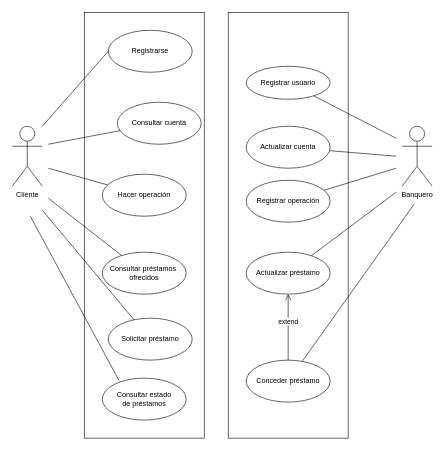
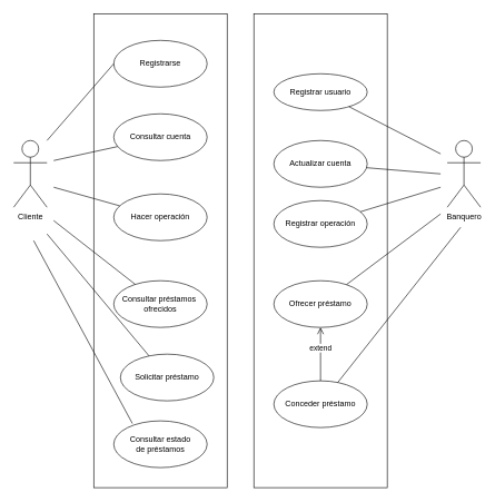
- <mxCell id="6" value="Registrarse" style="ellipse;whiteSpace=wrap;html=1;strokeColor=default;fillColor=none;" parent="1" vertex="1"><mxGeometry x="180" y="50" width="140" height="70" as="geometry" /></mxCell>
+ <mxCell id="6" value="Registrarse" style="ellipse;whiteSpace=wrap;html=1;strokeColor=default;fillColor=none;" parent="1" vertex="1"><mxGeometry x="170" y="60" width="140" height="70" as="geometry" /></mxCell>
- <mxCell id="7" value="Consultar cuenta" style="ellipse;whiteSpace=wrap;html=1;strokeColor=default;fillColor=none;" parent="1" vertex="1"><mxGeometry x="195" y="170" width="140" height="70" as="geometry" /></mxCell>
+ <mxCell id="7" value="Consultar cuenta" style="ellipse;whiteSpace=wrap;html=1;strokeColor=default;fillColor=none;" parent="1" vertex="1"><mxGeometry x="170" y="170" width="140" height="70" as="geometry" /></mxCell>
- <mxCell id="13" value="Actualizar préstamo" style="ellipse;whiteSpace=wrap;html=1;strokeColor=default;fillColor=none;" parent="1" vertex="1"><mxGeometry x="410" y="420" width="140" height="70" as="geometry" /></mxCell>
+ <mxCell id="13" value="Ofrecer préstamo" style="ellipse;whiteSpace=wrap;html=1;strokeColor=default;fillColor=none;" parent="1" vertex="1"><mxGeometry x="410" y="420" width="140" height="70" as="geometry" /></mxCell>
- <mxCell id="14" value="Conceder préstamo" style="ellipse;whiteSpace=wrap;html=1;strokeColor=default;fillColor=none;" parent="1" vertex="1"><mxGeometry x="410" y="600" width="140" height="70" as="geometry" /></mxCell>
+ <mxCell id="14" value="Conceder préstamo" style="ellipse;whiteSpace=wrap;html=1;strokeColor=default;fillColor=none;" parent="1" vertex="1"><mxGeometry x="410" y="570" width="140" height="70" as="geometry" /></mxCell>
